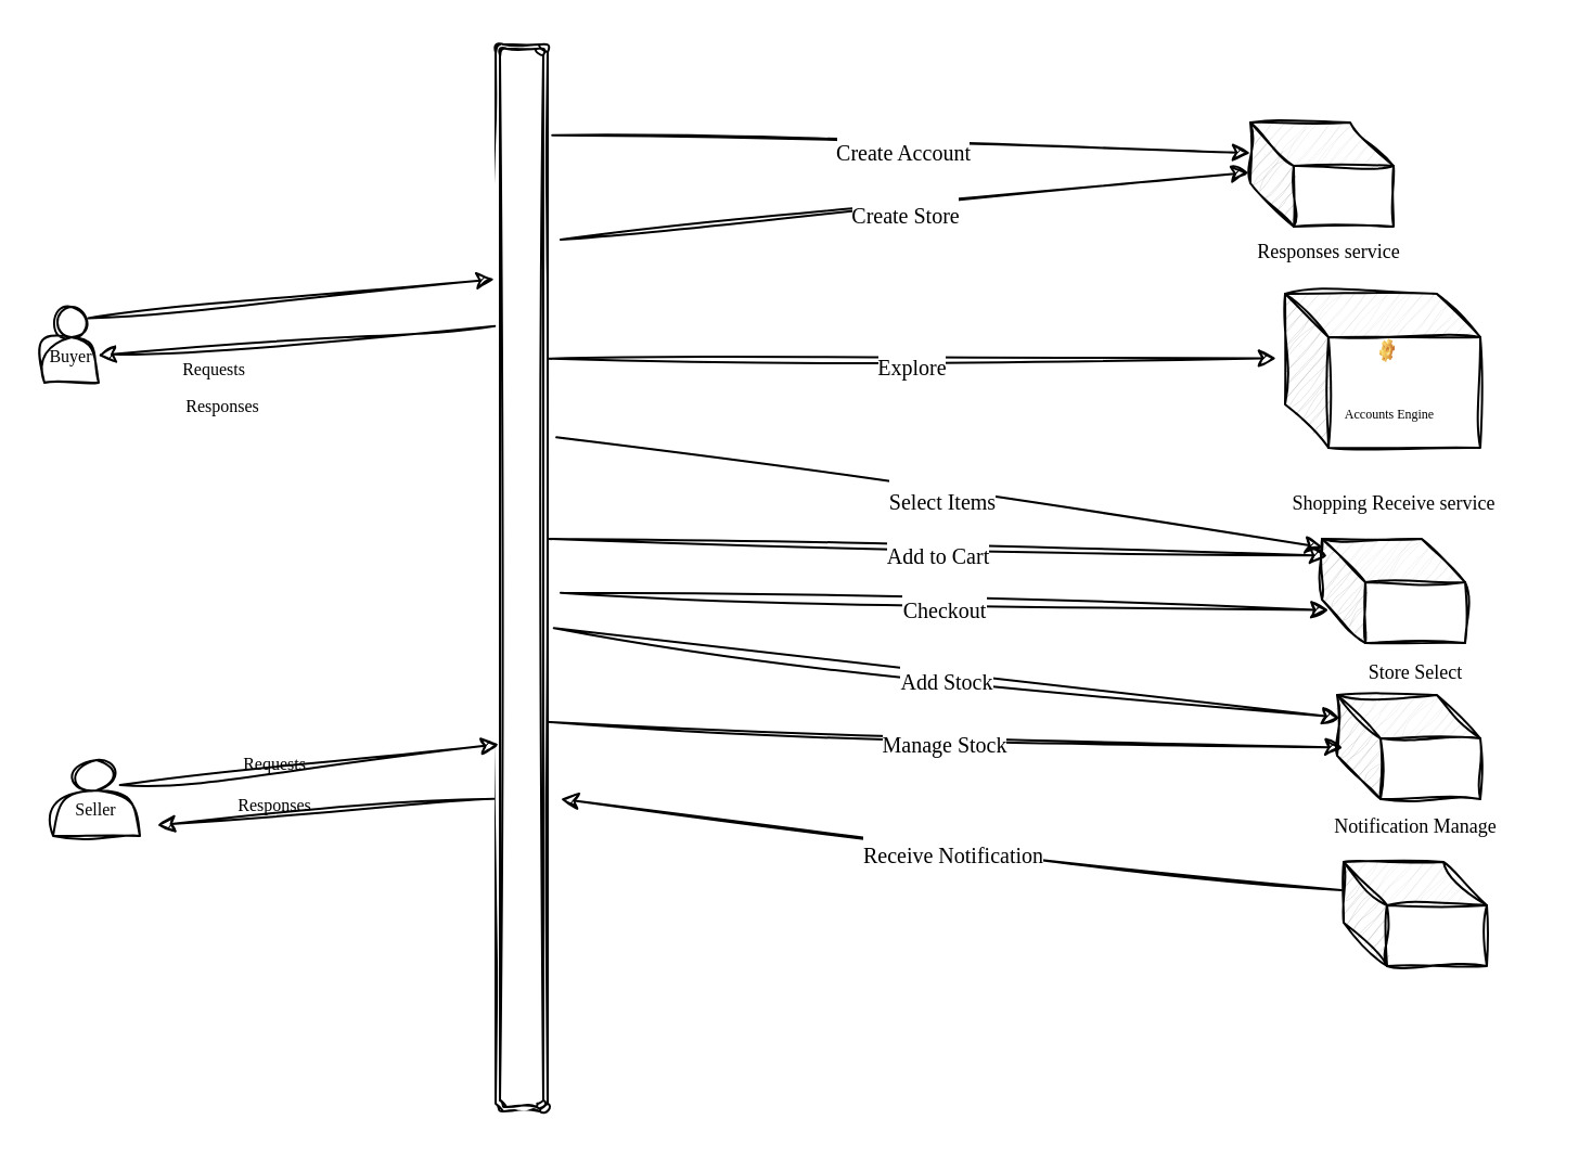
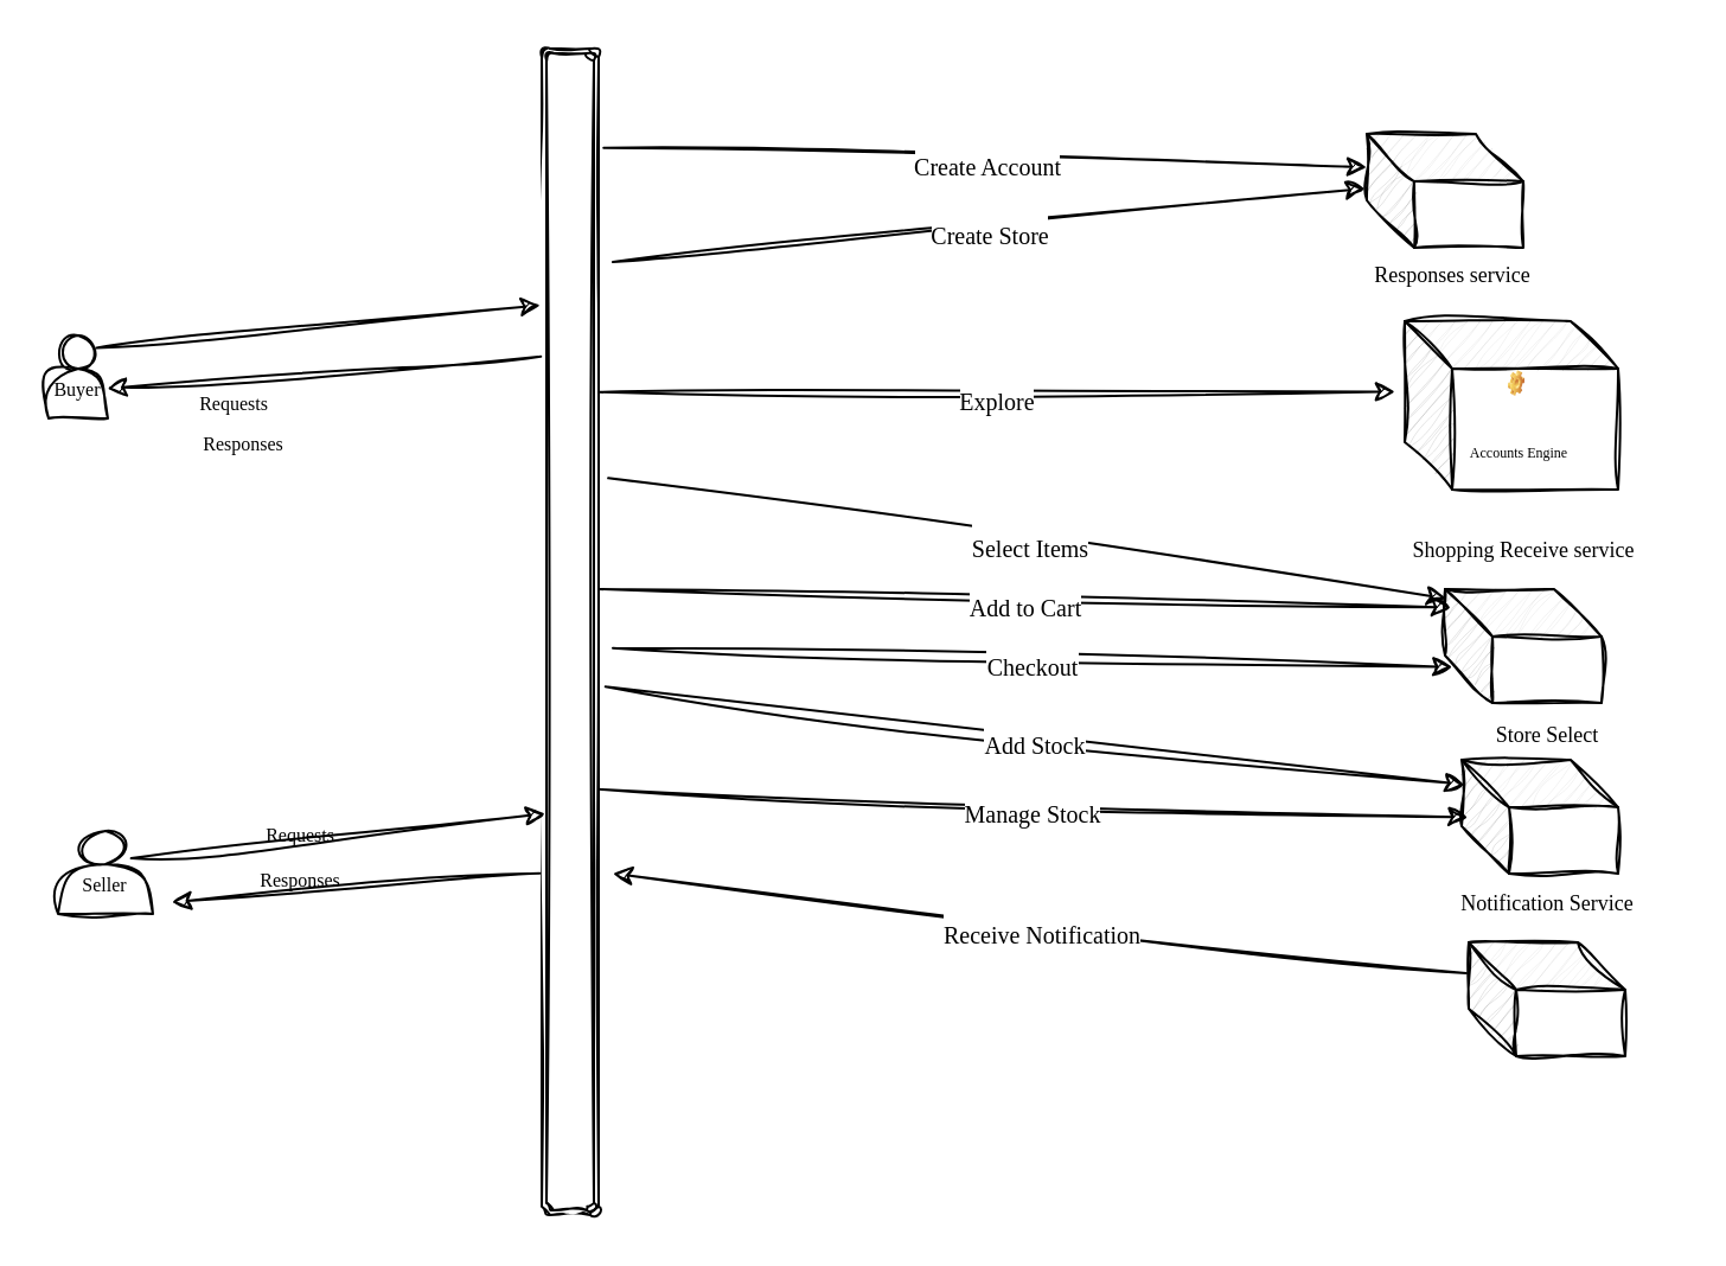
- <mxCell id="38" value="&lt;font style=&quot;font-size: 9px;&quot;&gt;Notification Manage&lt;/font&gt;" style="text;html=1;align=center;verticalAlign=middle;resizable=0;points=[];autosize=1;strokeColor=none;fillColor=none;fontSize=20;fontFamily=Architects Daughter;" parent="1" vertex="1"><mxGeometry x="598" y="355" width="108" height="42" as="geometry" /></mxCell>
+ <mxCell id="38" value="&lt;font style=&quot;font-size: 9px;&quot;&gt;Notification Service&lt;/font&gt;" style="text;html=1;align=center;verticalAlign=middle;resizable=0;points=[];autosize=1;strokeColor=none;fillColor=none;fontSize=20;fontFamily=Architects Daughter;" parent="1" vertex="1"><mxGeometry x="598" y="355" width="108" height="42" as="geometry" /></mxCell>
